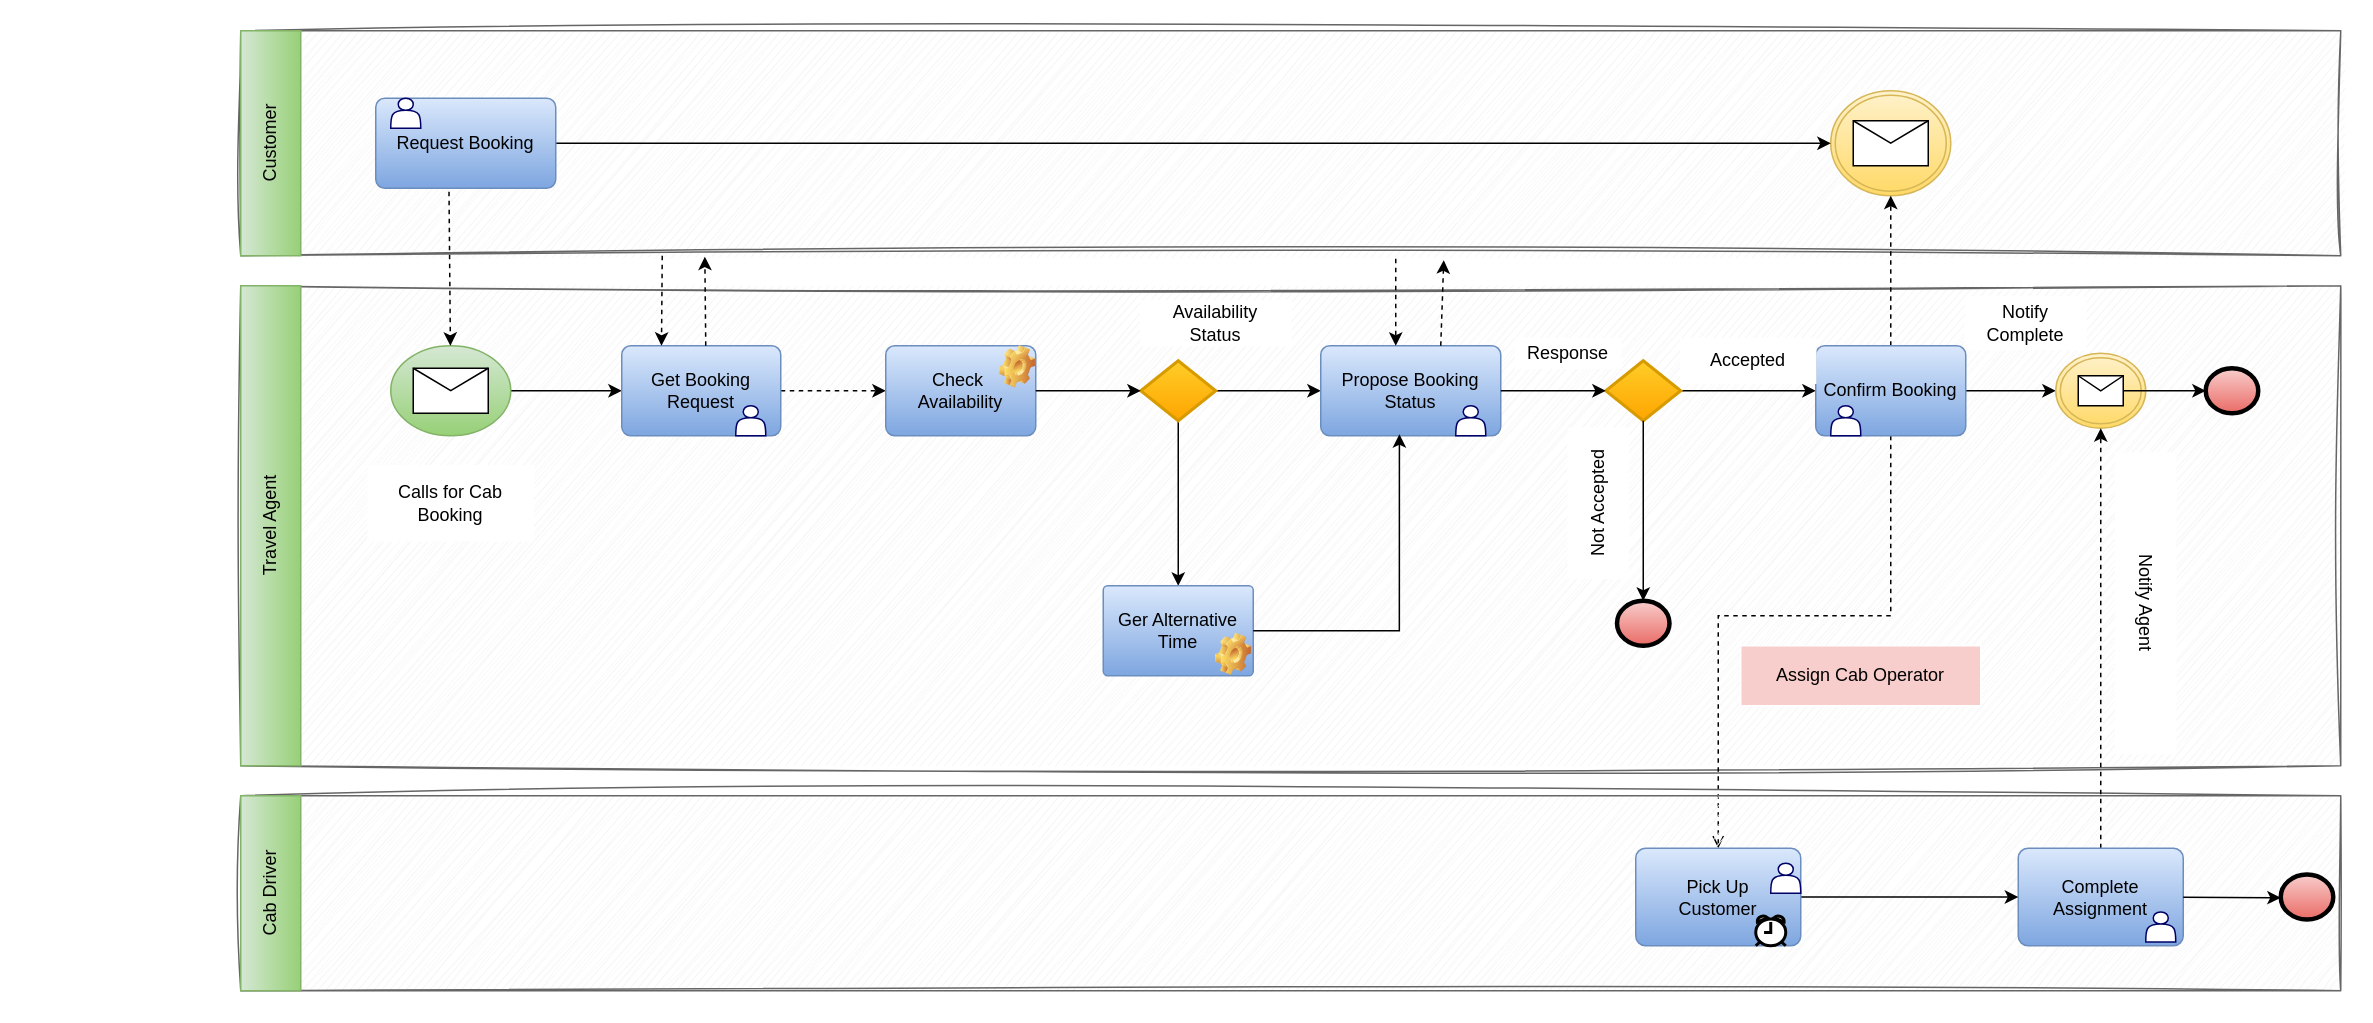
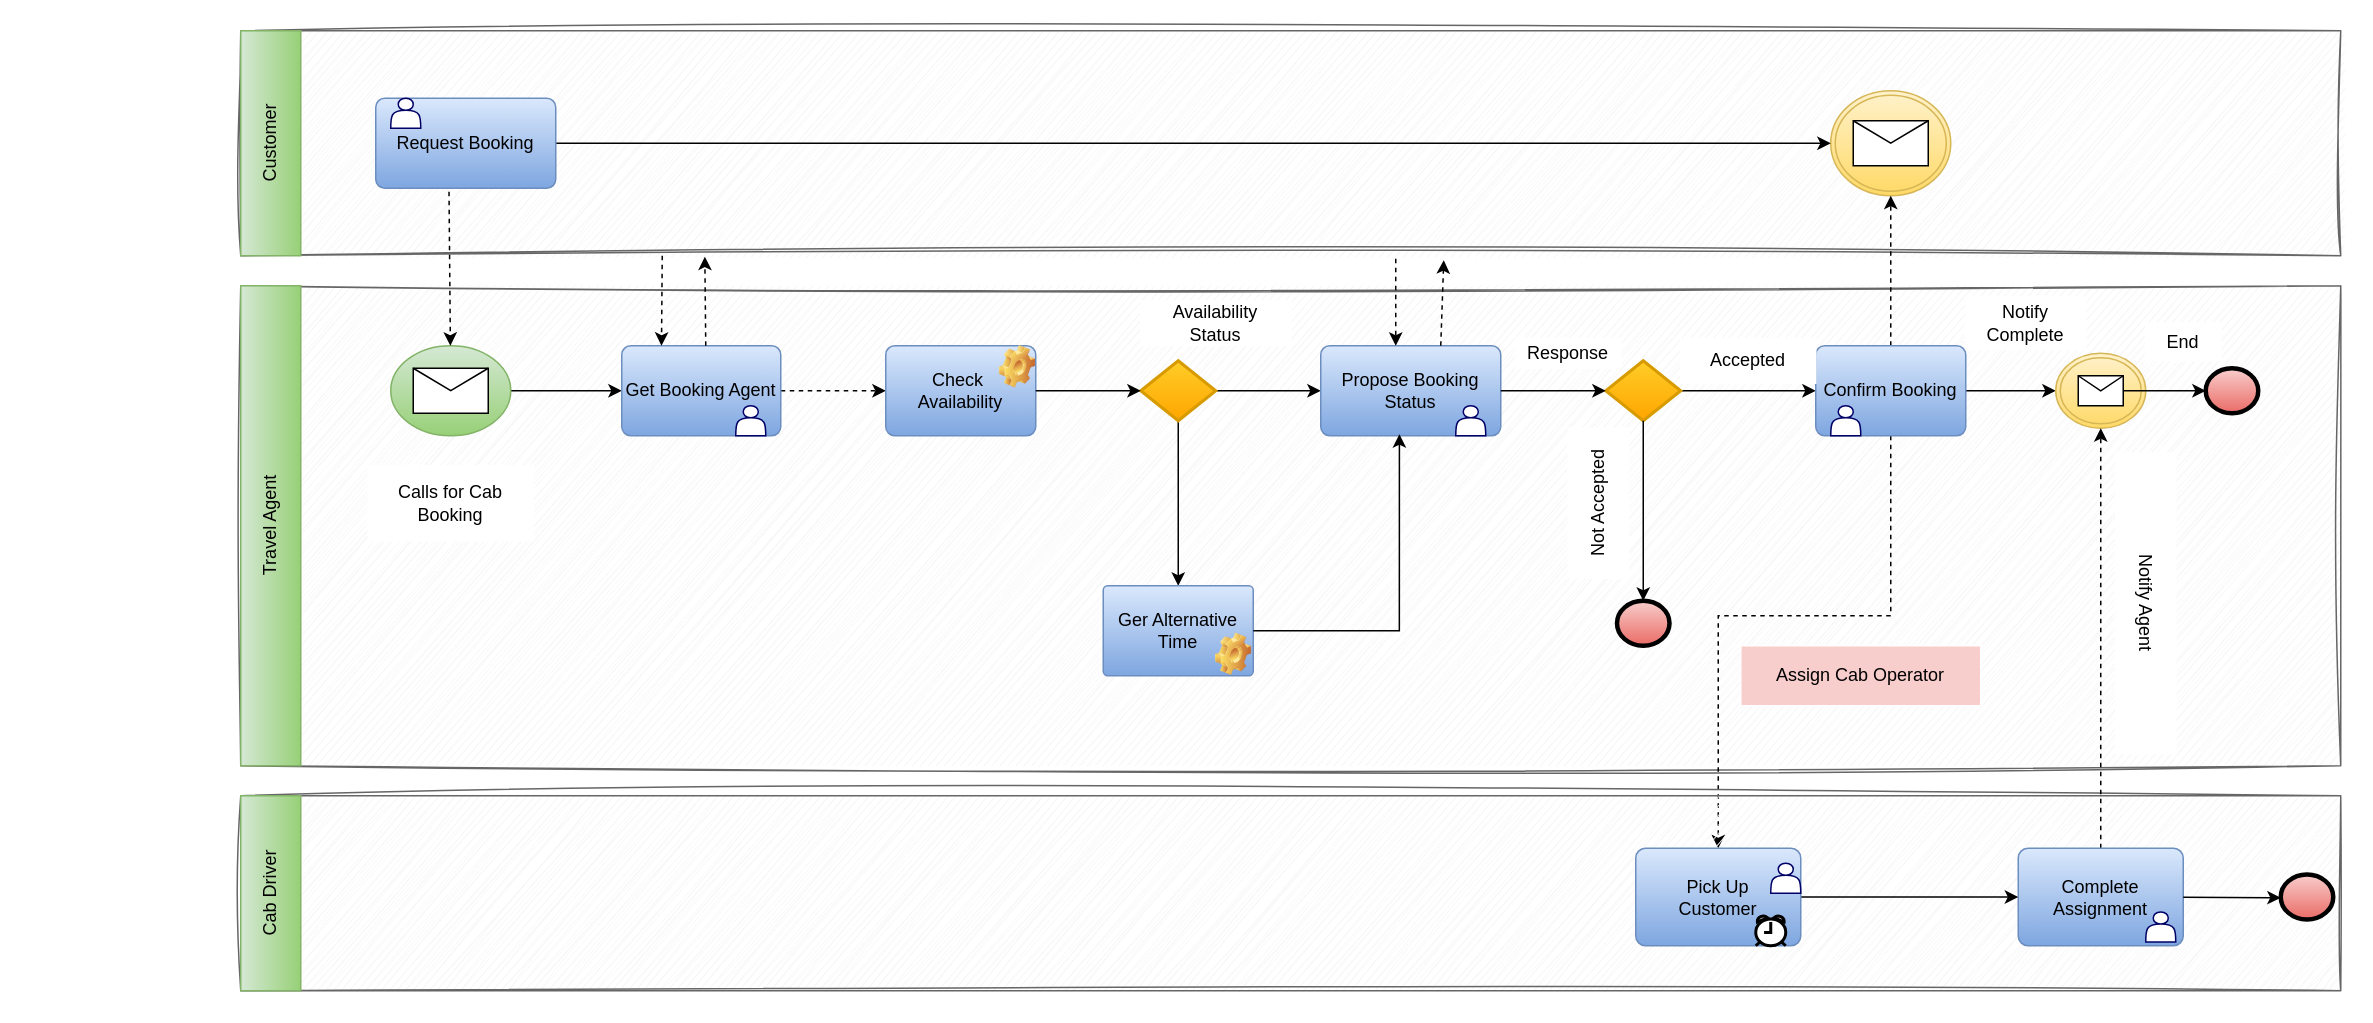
+ <mxCell id="51" value="End" style="whiteSpace=wrap;html=1;align=center;strokeColor=#FFFFFF;" vertex="1" parent="1"><mxGeometry x="1430" y="215" width="50" height="25" as="geometry" /></mxCell>
- <mxCell id="13" value="Get Booking Request" style="rounded=1;arcSize=10;whiteSpace=wrap;html=1;align=center;fillColor=#dae8fc;gradientColor=#7ea6e0;strokeColor=#6c8ebf;" vertex="1" parent="1"><mxGeometry x="414" y="230" width="106" height="60" as="geometry" /></mxCell>
+ <mxCell id="13" value="Get Booking Agent" style="rounded=1;arcSize=10;whiteSpace=wrap;html=1;align=center;fillColor=#dae8fc;gradientColor=#7ea6e0;strokeColor=#6c8ebf;" vertex="1" parent="1"><mxGeometry x="414" y="230" width="106" height="60" as="geometry" /></mxCell>
- <mxCell id="41" style="edgeStyle=orthogonalEdgeStyle;rounded=0;orthogonalLoop=1;jettySize=auto;html=1;entryX=0.5;entryY=0;entryDx=0;entryDy=0;dashed=1;endArrow=open;" edge="1" parent="1" source="42" target="63"><mxGeometry relative="1" as="geometry"><Array as="points"><mxPoint x="1260" y="410" /><mxPoint x="1145" y="410" /></Array></mxGeometry></mxCell>
+ <mxCell id="41" style="edgeStyle=orthogonalEdgeStyle;rounded=0;orthogonalLoop=1;jettySize=auto;html=1;entryX=0.5;entryY=0;entryDx=0;entryDy=0;dashed=1;" edge="1" parent="1" source="42" target="63"><mxGeometry relative="1" as="geometry"><Array as="points"><mxPoint x="1260" y="410" /><mxPoint x="1145" y="410" /></Array></mxGeometry></mxCell>
